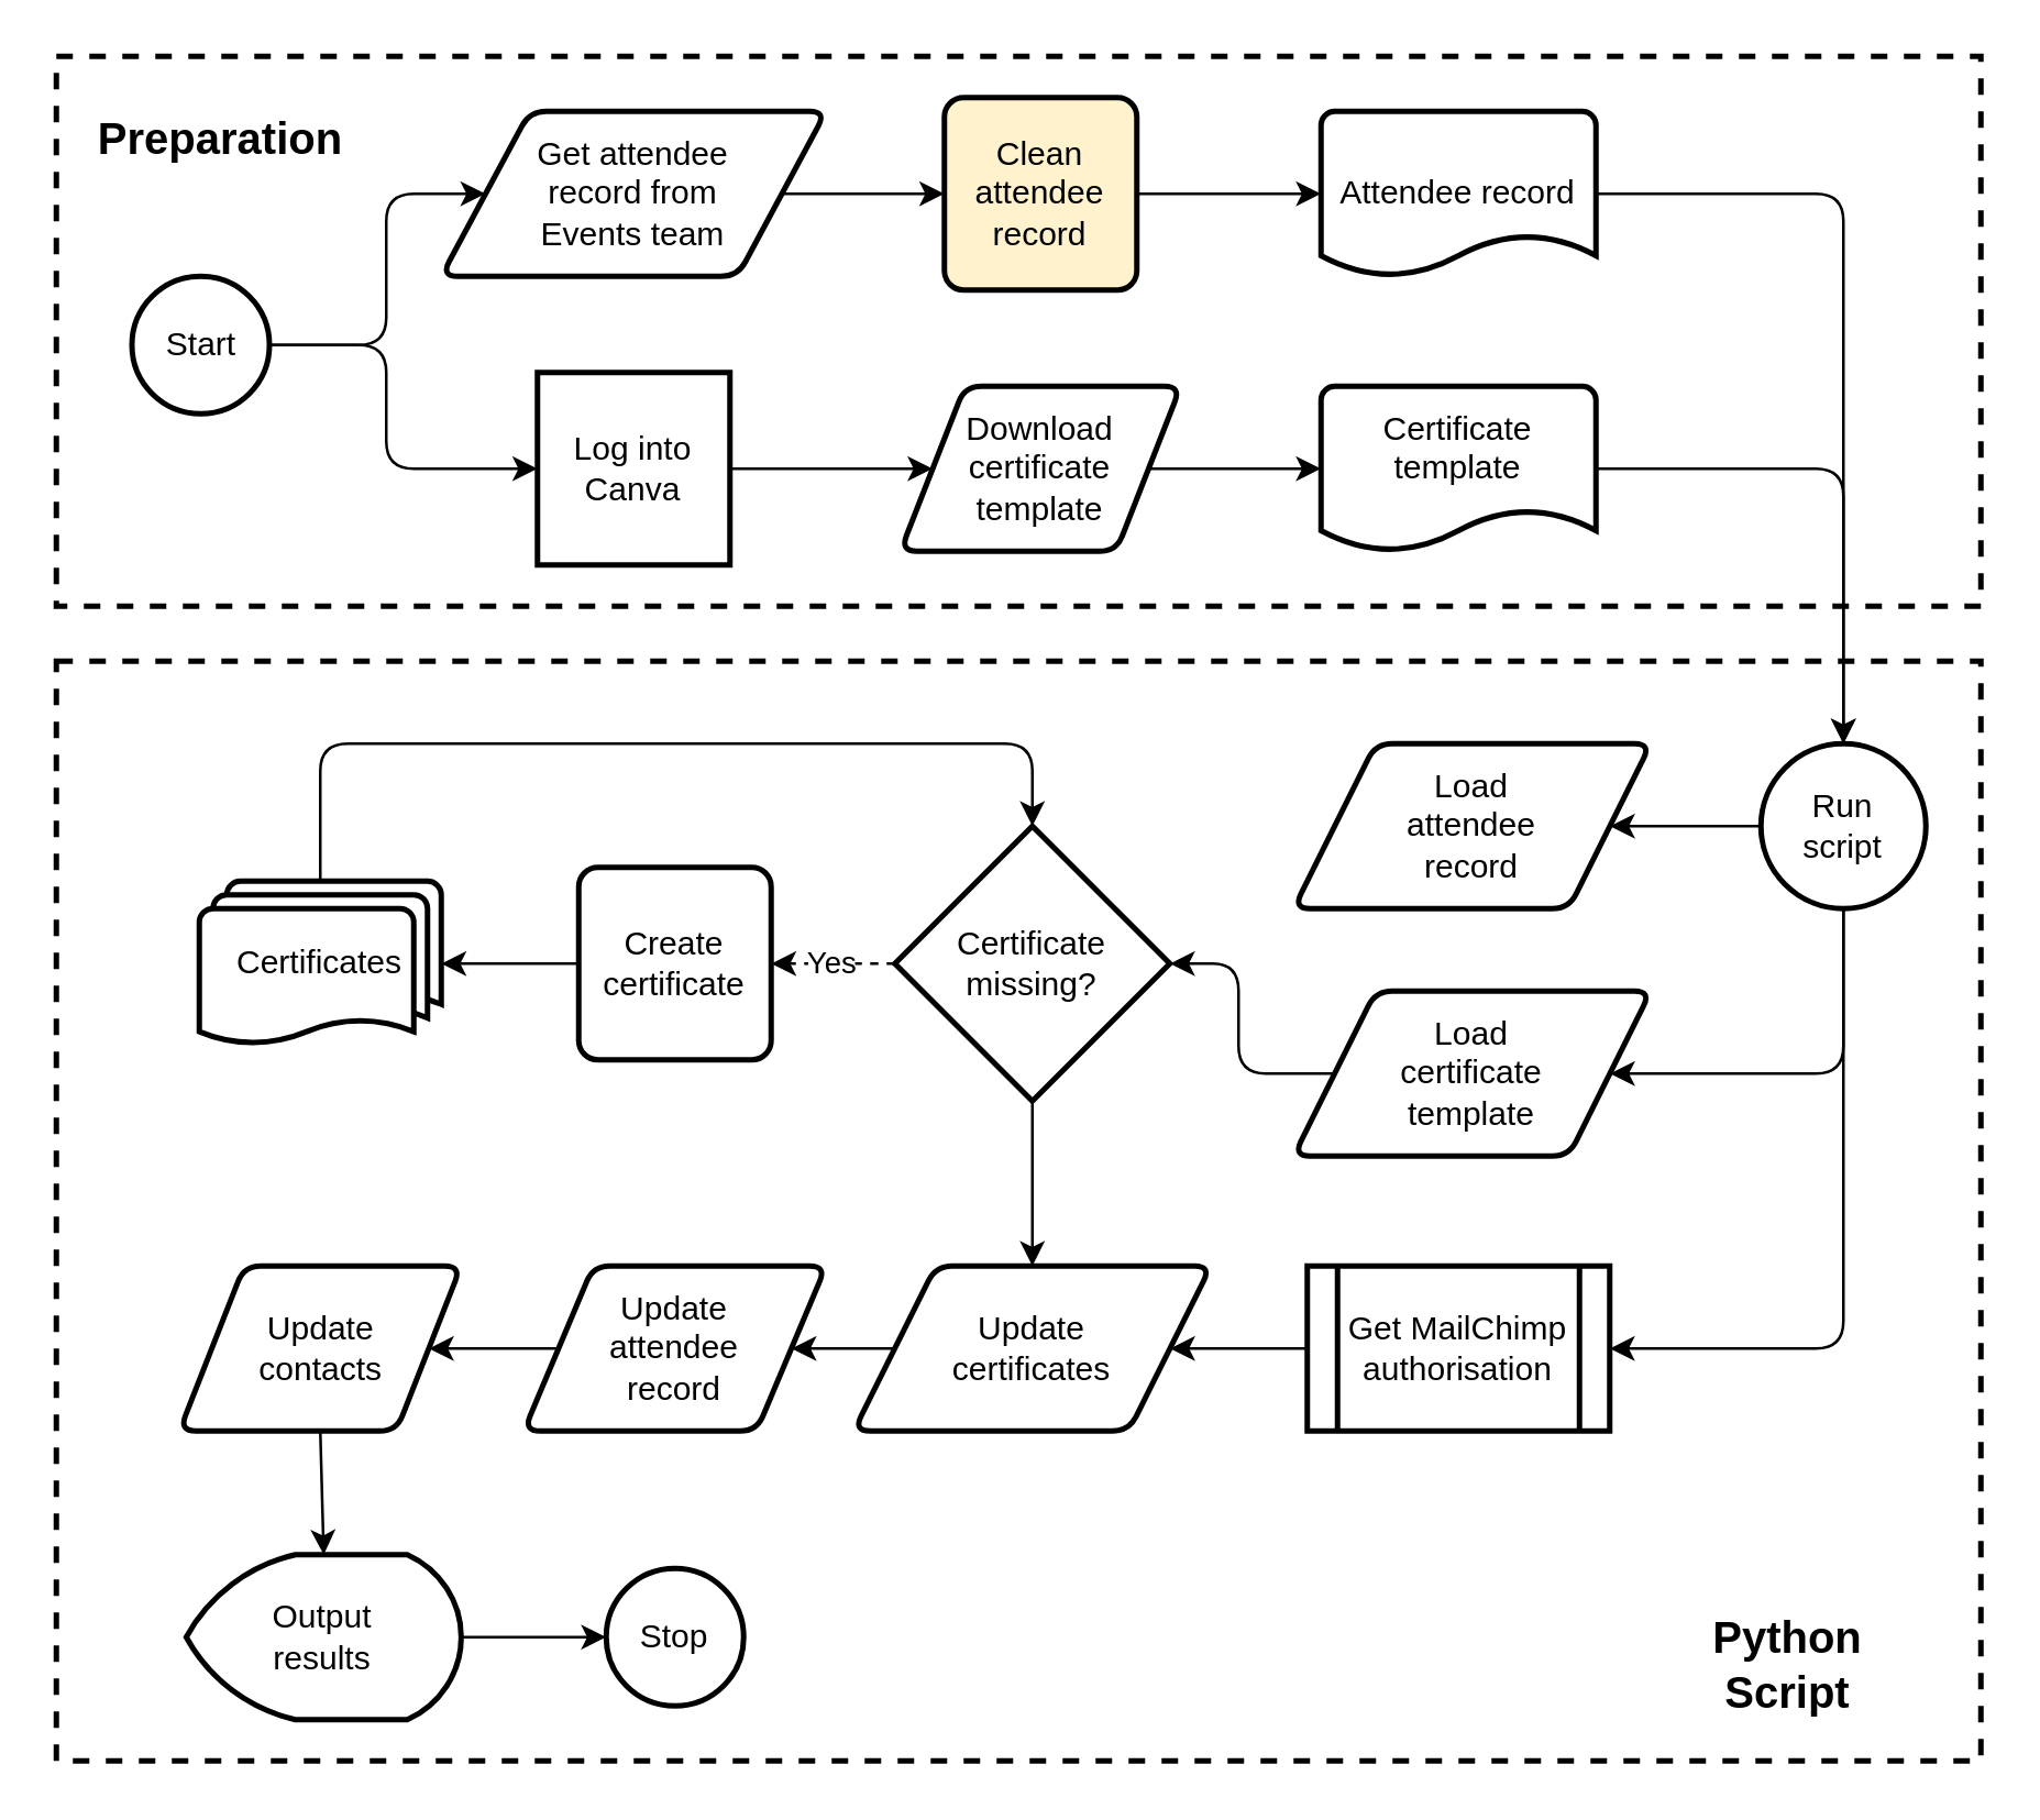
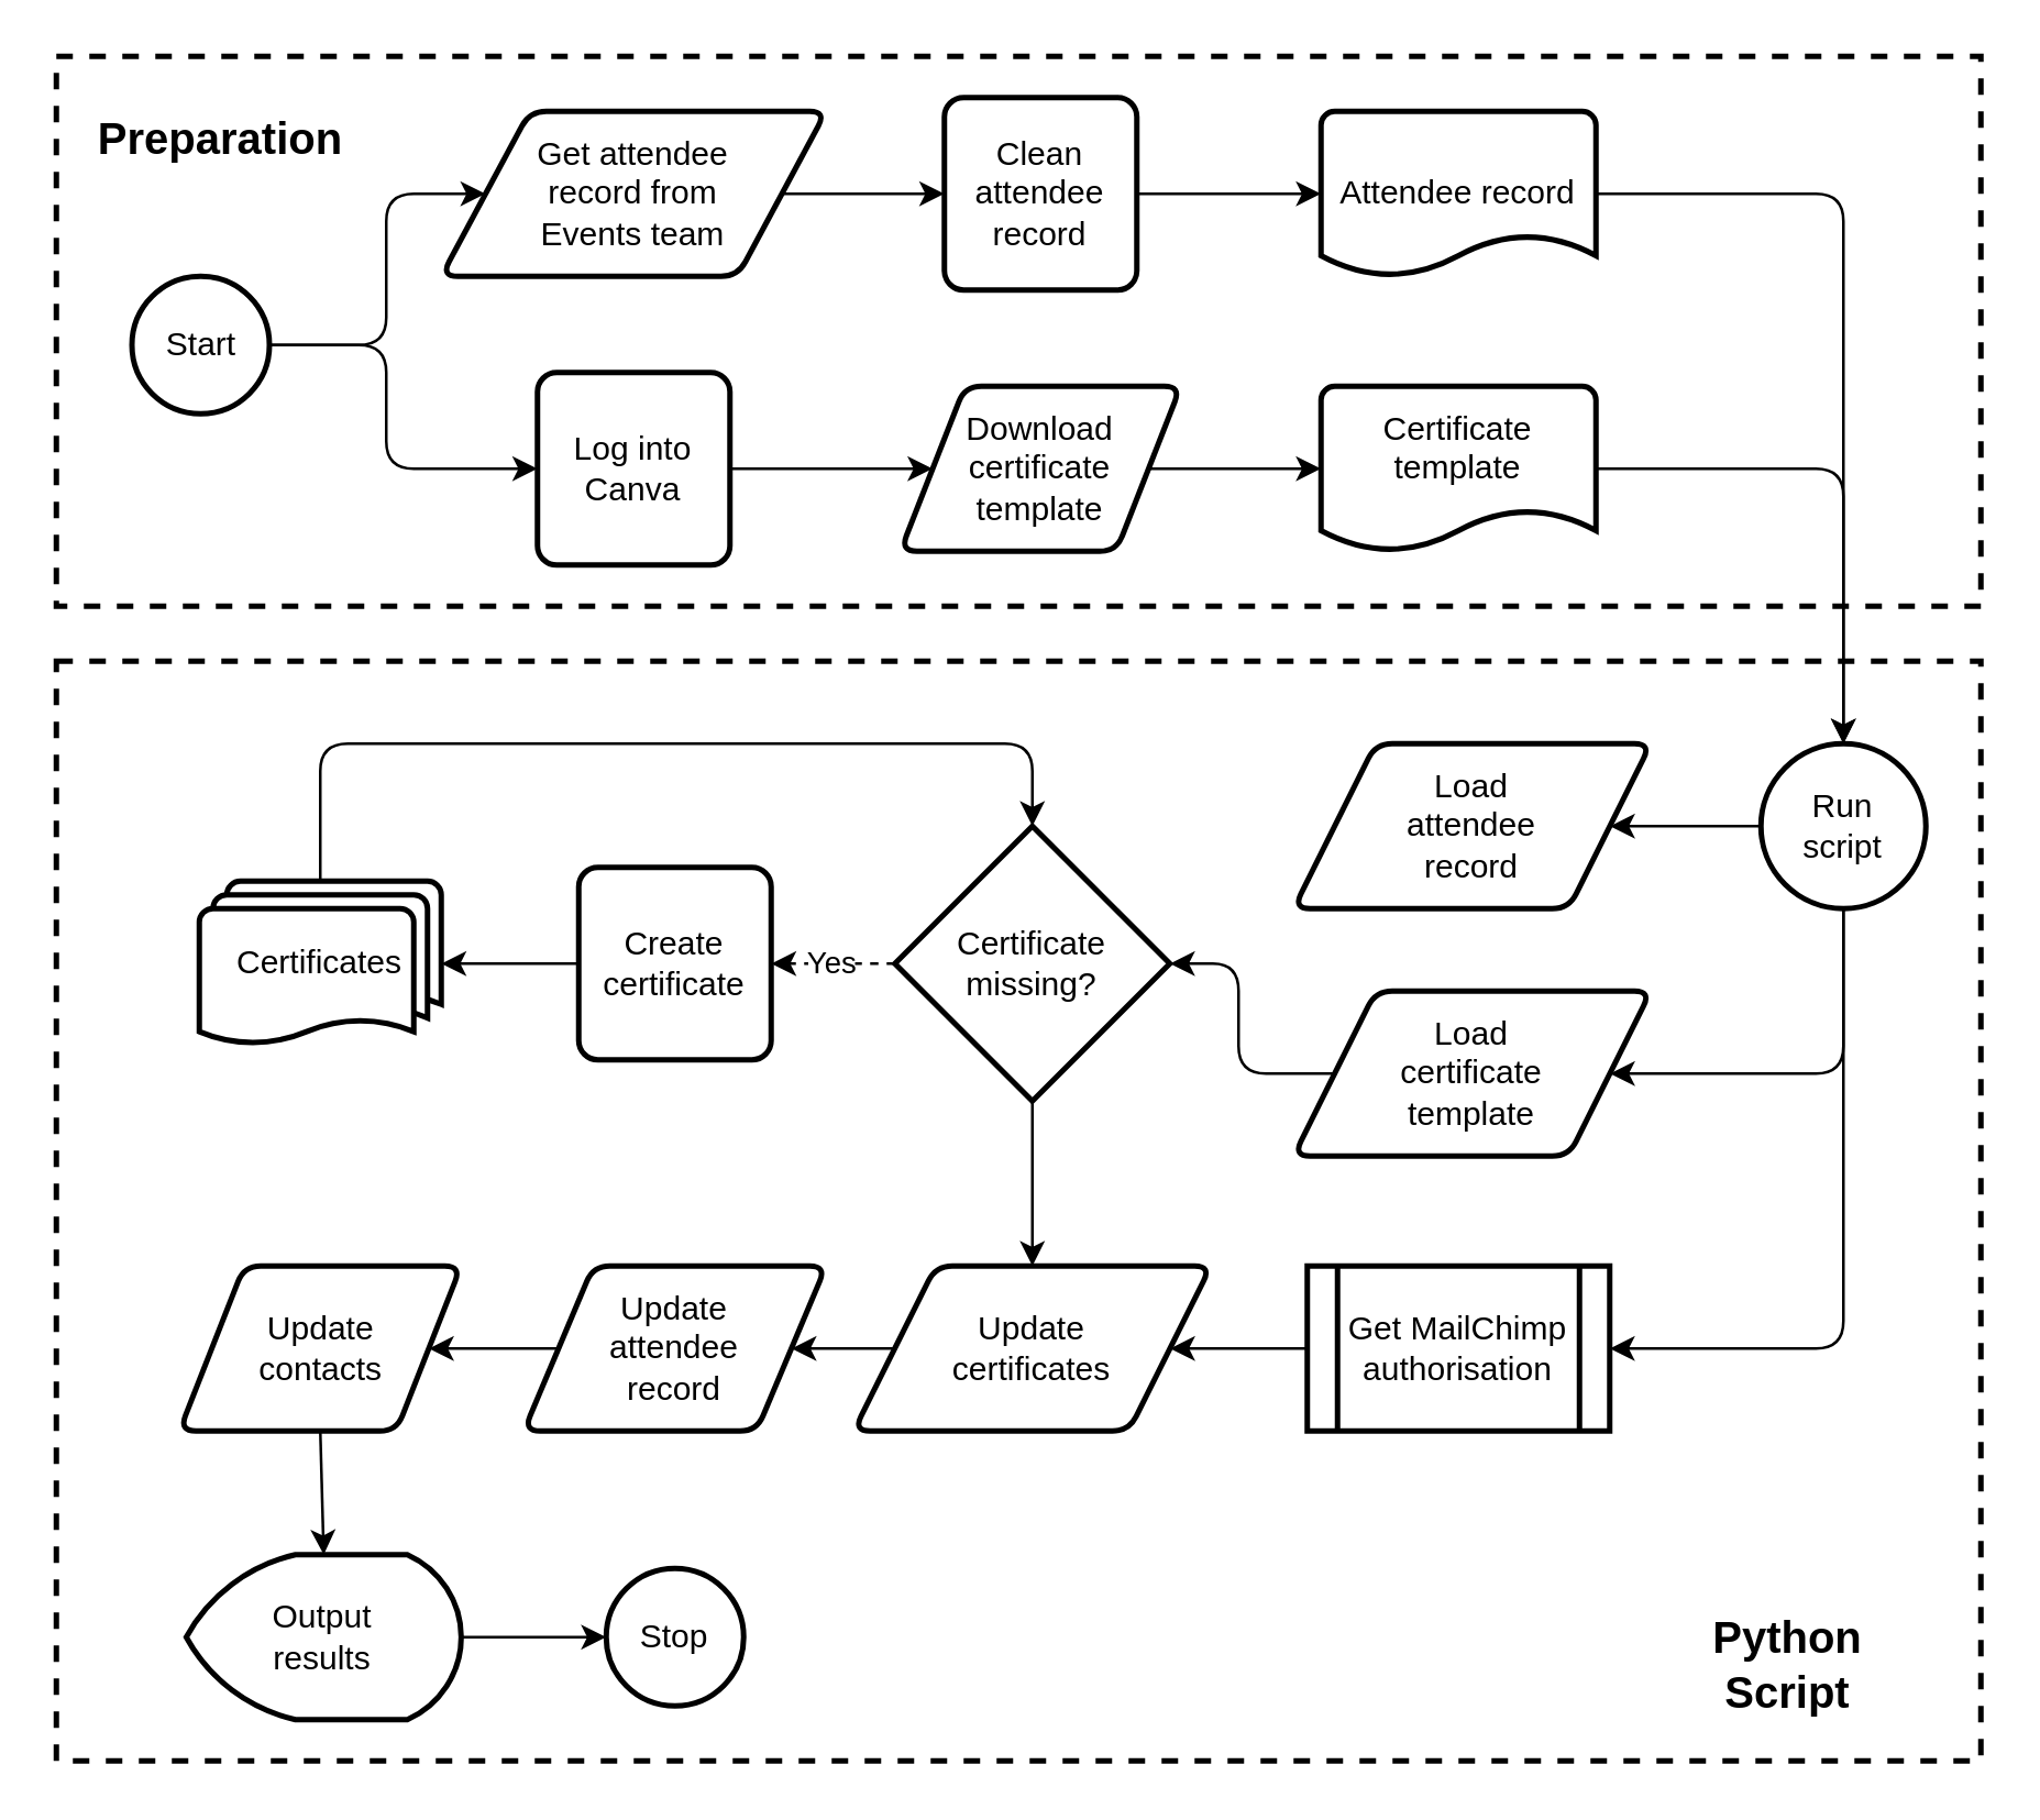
- <mxCell id="5" value="Clean attendee&lt;br&gt;record" style="whiteSpace=wrap;html=1;absoluteArcSize=1;arcSize=14;strokeWidth=2;rounded=1;fillColor=#fff2cc;" parent="1" vertex="1"><mxGeometry x="343" y="35" width="70" height="70" as="geometry" /></mxCell>
+ <mxCell id="5" value="Clean attendee&lt;br&gt;record" style="whiteSpace=wrap;html=1;absoluteArcSize=1;arcSize=14;strokeWidth=2;rounded=1;" parent="1" vertex="1"><mxGeometry x="343" y="35" width="70" height="70" as="geometry" /></mxCell>
- <mxCell id="11" value="Log into&lt;br&gt;Canva" style="whiteSpace=wrap;html=1;absoluteArcSize=1;arcSize=14;strokeWidth=2;rounded=0;" parent="1" vertex="1"><mxGeometry x="195" y="135" width="70" height="70" as="geometry" /></mxCell>
+ <mxCell id="11" value="Log into&lt;br&gt;Canva" style="whiteSpace=wrap;html=1;absoluteArcSize=1;arcSize=14;strokeWidth=2;rounded=1;" parent="1" vertex="1"><mxGeometry x="195" y="135" width="70" height="70" as="geometry" /></mxCell>
